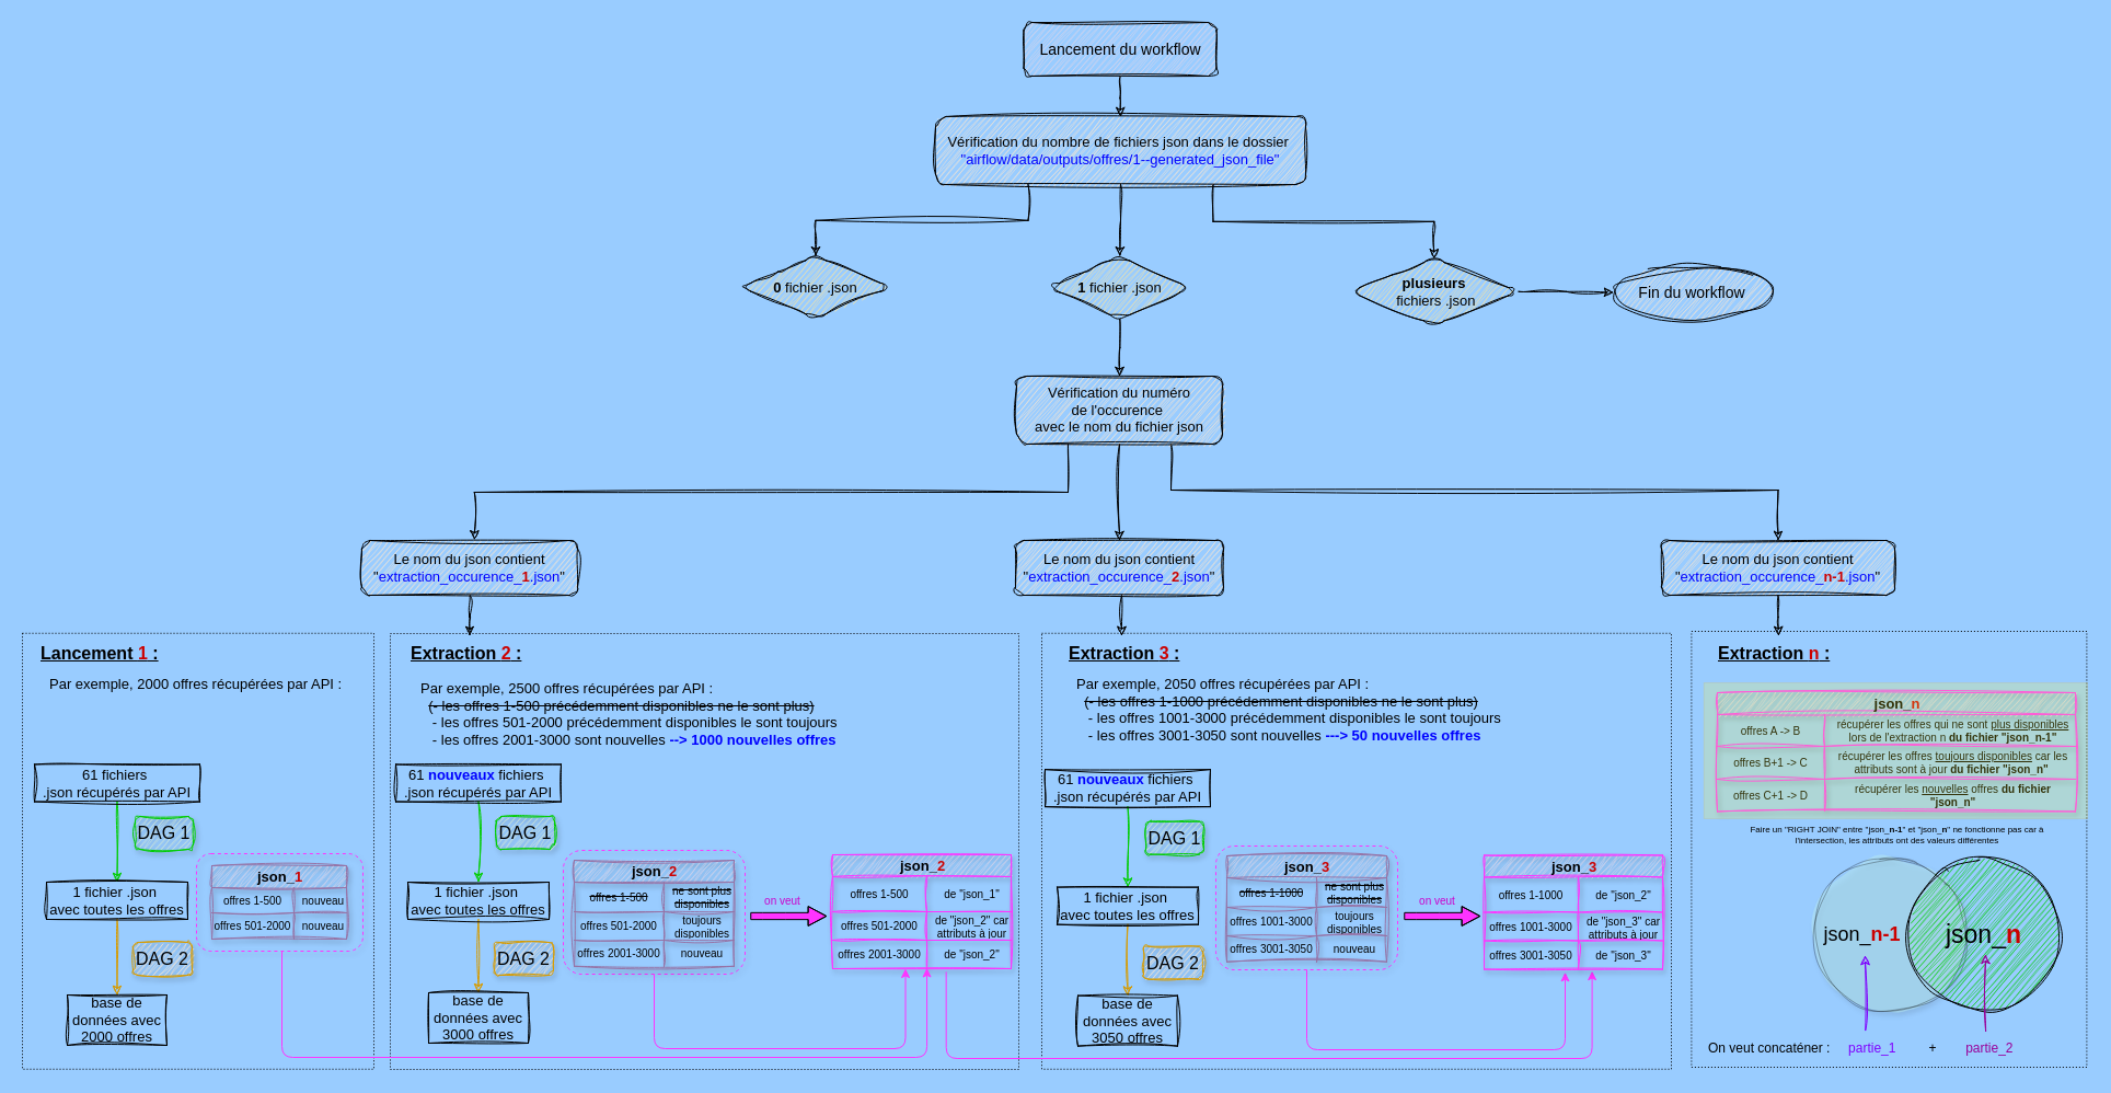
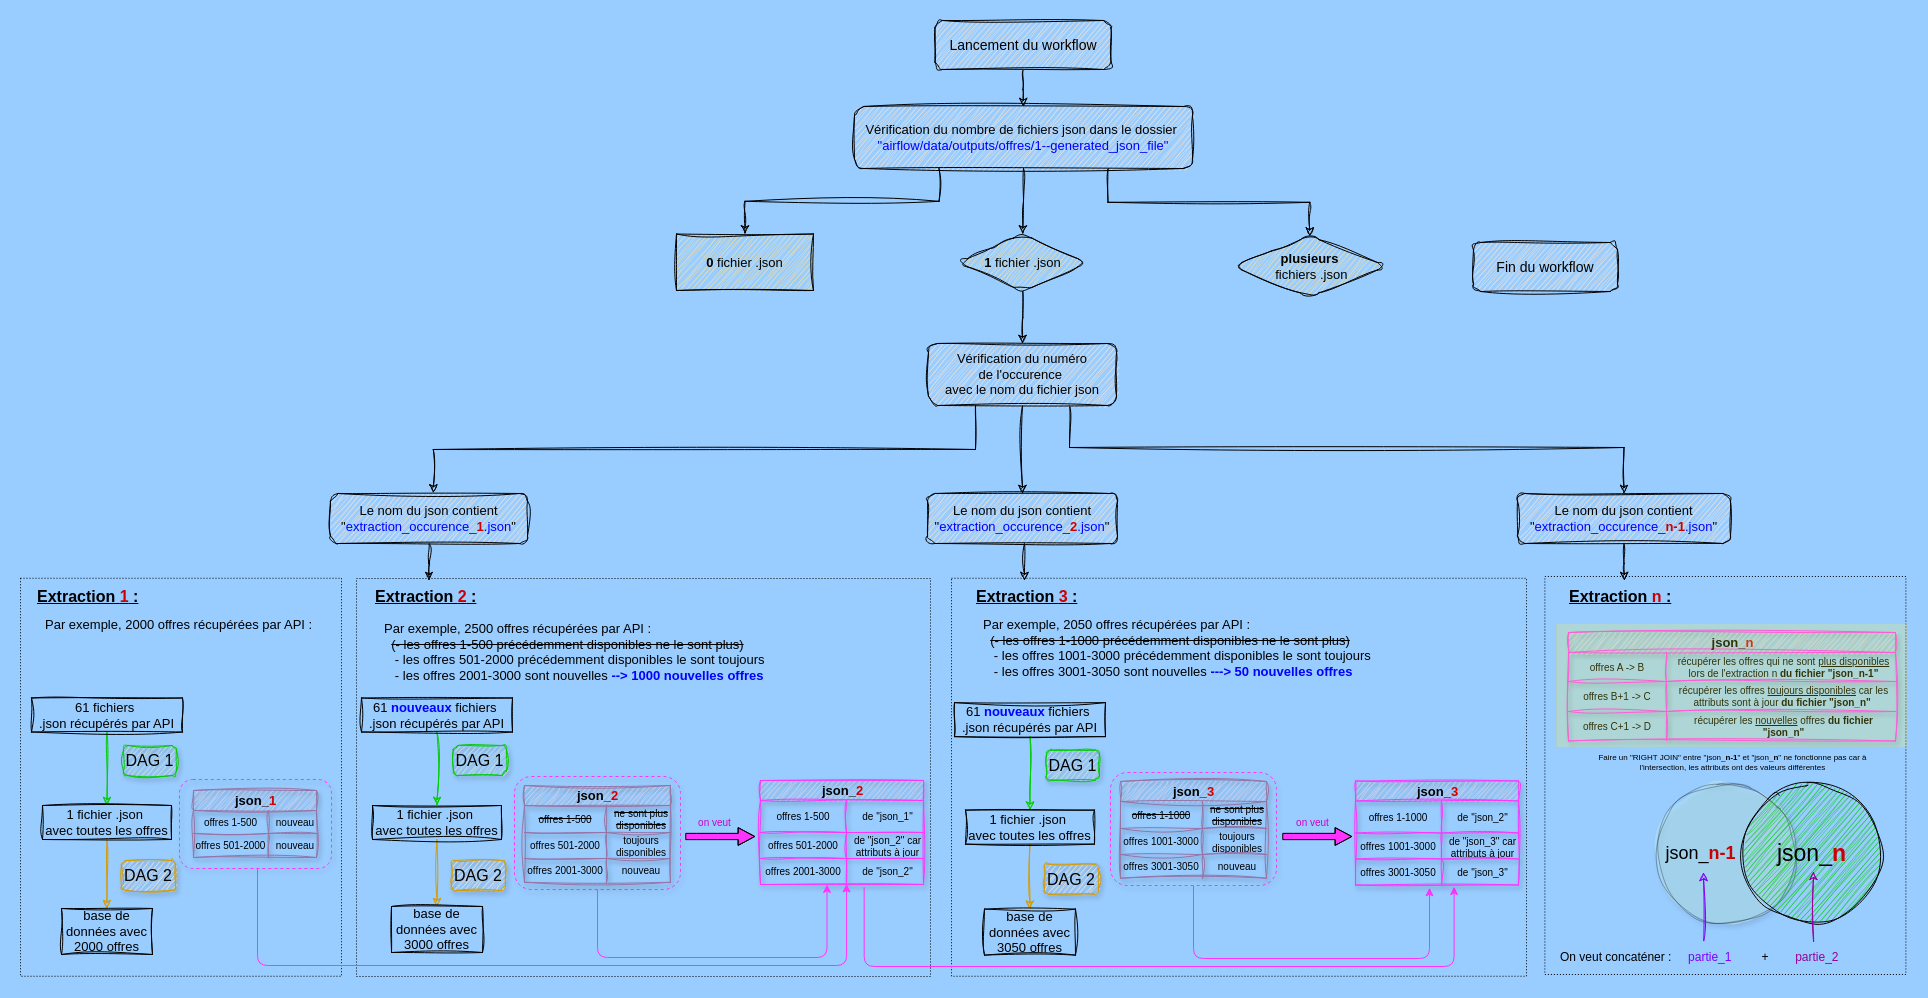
- <mxCell id="65" value="Lancement du workflow" style="rounded=1;whiteSpace=wrap;html=1;fillColor=#e1d5e7;strokeColor=#000000;sketch=1;curveFitting=1;jiggle=2;fontSize=14;" parent="1" vertex="1"><mxGeometry x="934.5" y="20" width="176" height="49" as="geometry" /></mxCell>
+ <mxCell id="65" value="Lancement du workflow" style="rounded=1;whiteSpace=wrap;html=1;fillColor=#ffe6cc;strokeColor=#000000;sketch=1;curveFitting=1;jiggle=2;fontSize=14;" parent="1" vertex="1"><mxGeometry x="934.5" y="20" width="176" height="49" as="geometry" /></mxCell>
- <mxCell id="70" value="&lt;div&gt;&lt;font style=&quot;color: rgb(0, 0, 0);&quot;&gt;&lt;b&gt;&lt;font&gt;0&lt;/font&gt;&lt;/b&gt;&lt;span&gt; fichier .json&lt;/span&gt;&lt;/font&gt;&lt;/div&gt;" style="rhombus;whiteSpace=wrap;html=1;fillColor=#FFE599;gradientColor=none;rounded=1;sketch=1;curveFitting=1;jiggle=2;fontSize=13;" parent="1" vertex="1"><mxGeometry x="676" y="233.5" width="137" height="56.5" as="geometry" /></mxCell>
+ <mxCell id="70" value="&lt;div&gt;&lt;font style=&quot;color: rgb(0, 0, 0);&quot;&gt;&lt;b&gt;&lt;font&gt;0&lt;/font&gt;&lt;/b&gt;&lt;span&gt; fichier .json&lt;/span&gt;&lt;/font&gt;&lt;/div&gt;" style="whiteSpace=wrap;html=1;fillColor=#FFE599;gradientColor=none;sketch=1;curveFitting=1;jiggle=2;fontSize=13;rounded=0;" parent="1" vertex="1"><mxGeometry x="676" y="233.5" width="137" height="56.5" as="geometry" /></mxCell>
- <mxCell id="71" style="edgeStyle=orthogonalEdgeStyle;rounded=0;orthogonalLoop=1;jettySize=auto;html=1;exitX=1;exitY=0.5;exitDx=0;exitDy=0;entryX=0;entryY=0.5;entryDx=0;entryDy=0;sketch=1;curveFitting=1;jiggle=2;" parent="1" source="72" target="73" edge="1"><mxGeometry relative="1" as="geometry" /></mxCell>
- <mxCell id="73" value="Fin du workflow" style="ellipse;whiteSpace=wrap;html=1;fillColor=#ffe6cc;strokeColor=#000000;sketch=1;curveFitting=1;jiggle=2;fontSize=14;" parent="1" vertex="1"><mxGeometry x="1473" y="242" width="144" height="49" as="geometry" /></mxCell>
+ <mxCell id="73" value="Fin du workflow" style="rounded=1;whiteSpace=wrap;html=1;fillColor=#ffe6cc;strokeColor=#000000;sketch=1;curveFitting=1;jiggle=2;fontSize=14;" parent="1" vertex="1"><mxGeometry x="1473" y="242" width="144" height="49" as="geometry" /></mxCell>
- <mxCell id="24" value="&lt;div&gt;&lt;font&gt;&lt;b&gt;&lt;u&gt;&lt;span&gt;Lancement &lt;/span&gt;&lt;font style=&quot;color: rgb(204, 0, 0);&quot;&gt;1&lt;/font&gt;&lt;span&gt; :&lt;/span&gt;&lt;/u&gt;&lt;/b&gt;&lt;/font&gt;&lt;/div&gt;" style="text;html=1;align=left;verticalAlign=top;whiteSpace=wrap;rounded=0;fontSize=16;" parent="1" vertex="1"><mxGeometry x="35" y="580" width="130" height="32" as="geometry" /></mxCell>
+ <mxCell id="24" value="&lt;div&gt;&lt;font&gt;&lt;b&gt;&lt;u&gt;&lt;span&gt;Extraction &lt;/span&gt;&lt;font style=&quot;color: rgb(204, 0, 0);&quot;&gt;1&lt;/font&gt;&lt;span&gt; :&lt;/span&gt;&lt;/u&gt;&lt;/b&gt;&lt;/font&gt;&lt;/div&gt;" style="text;html=1;align=left;verticalAlign=top;whiteSpace=wrap;rounded=0;fontSize=16;" parent="1" vertex="1"><mxGeometry x="35" y="580" width="130" height="32" as="geometry" /></mxCell>
